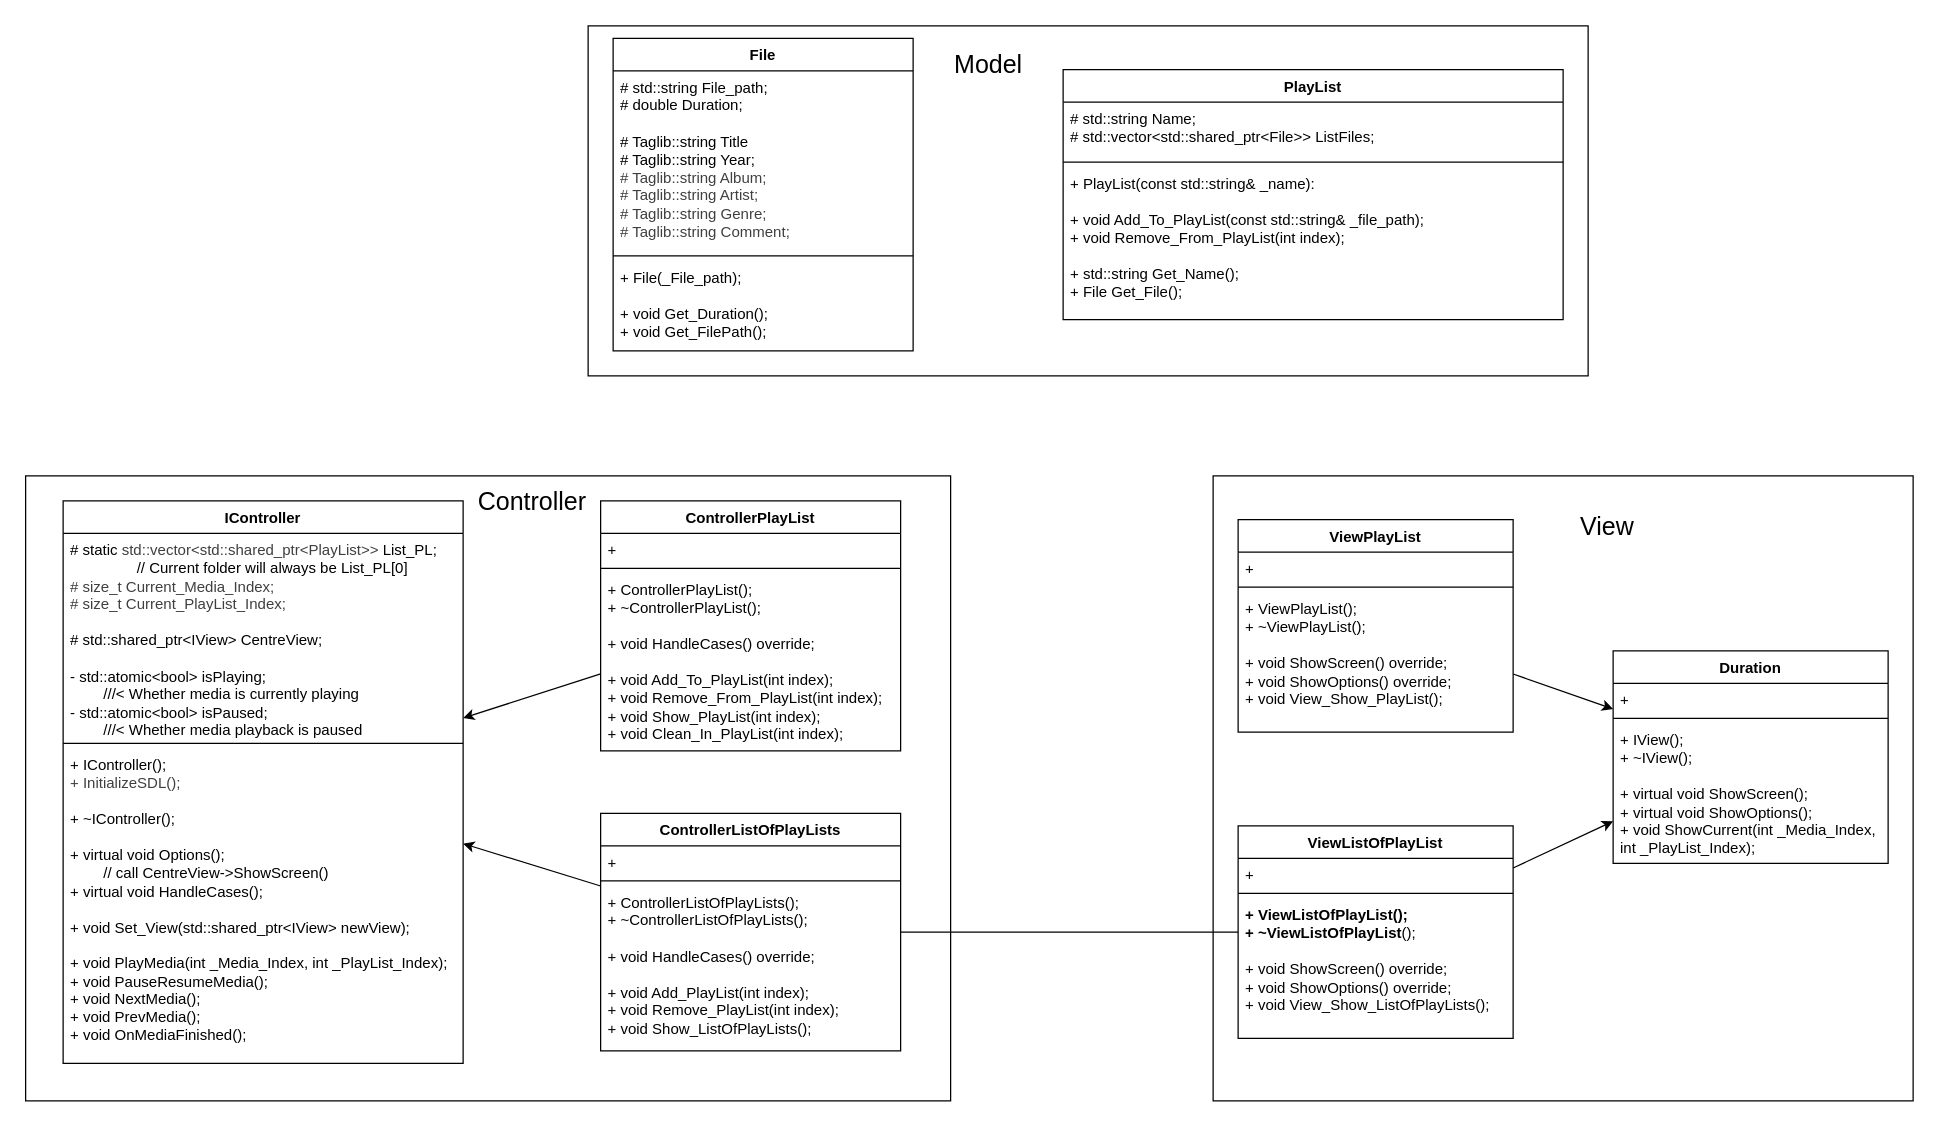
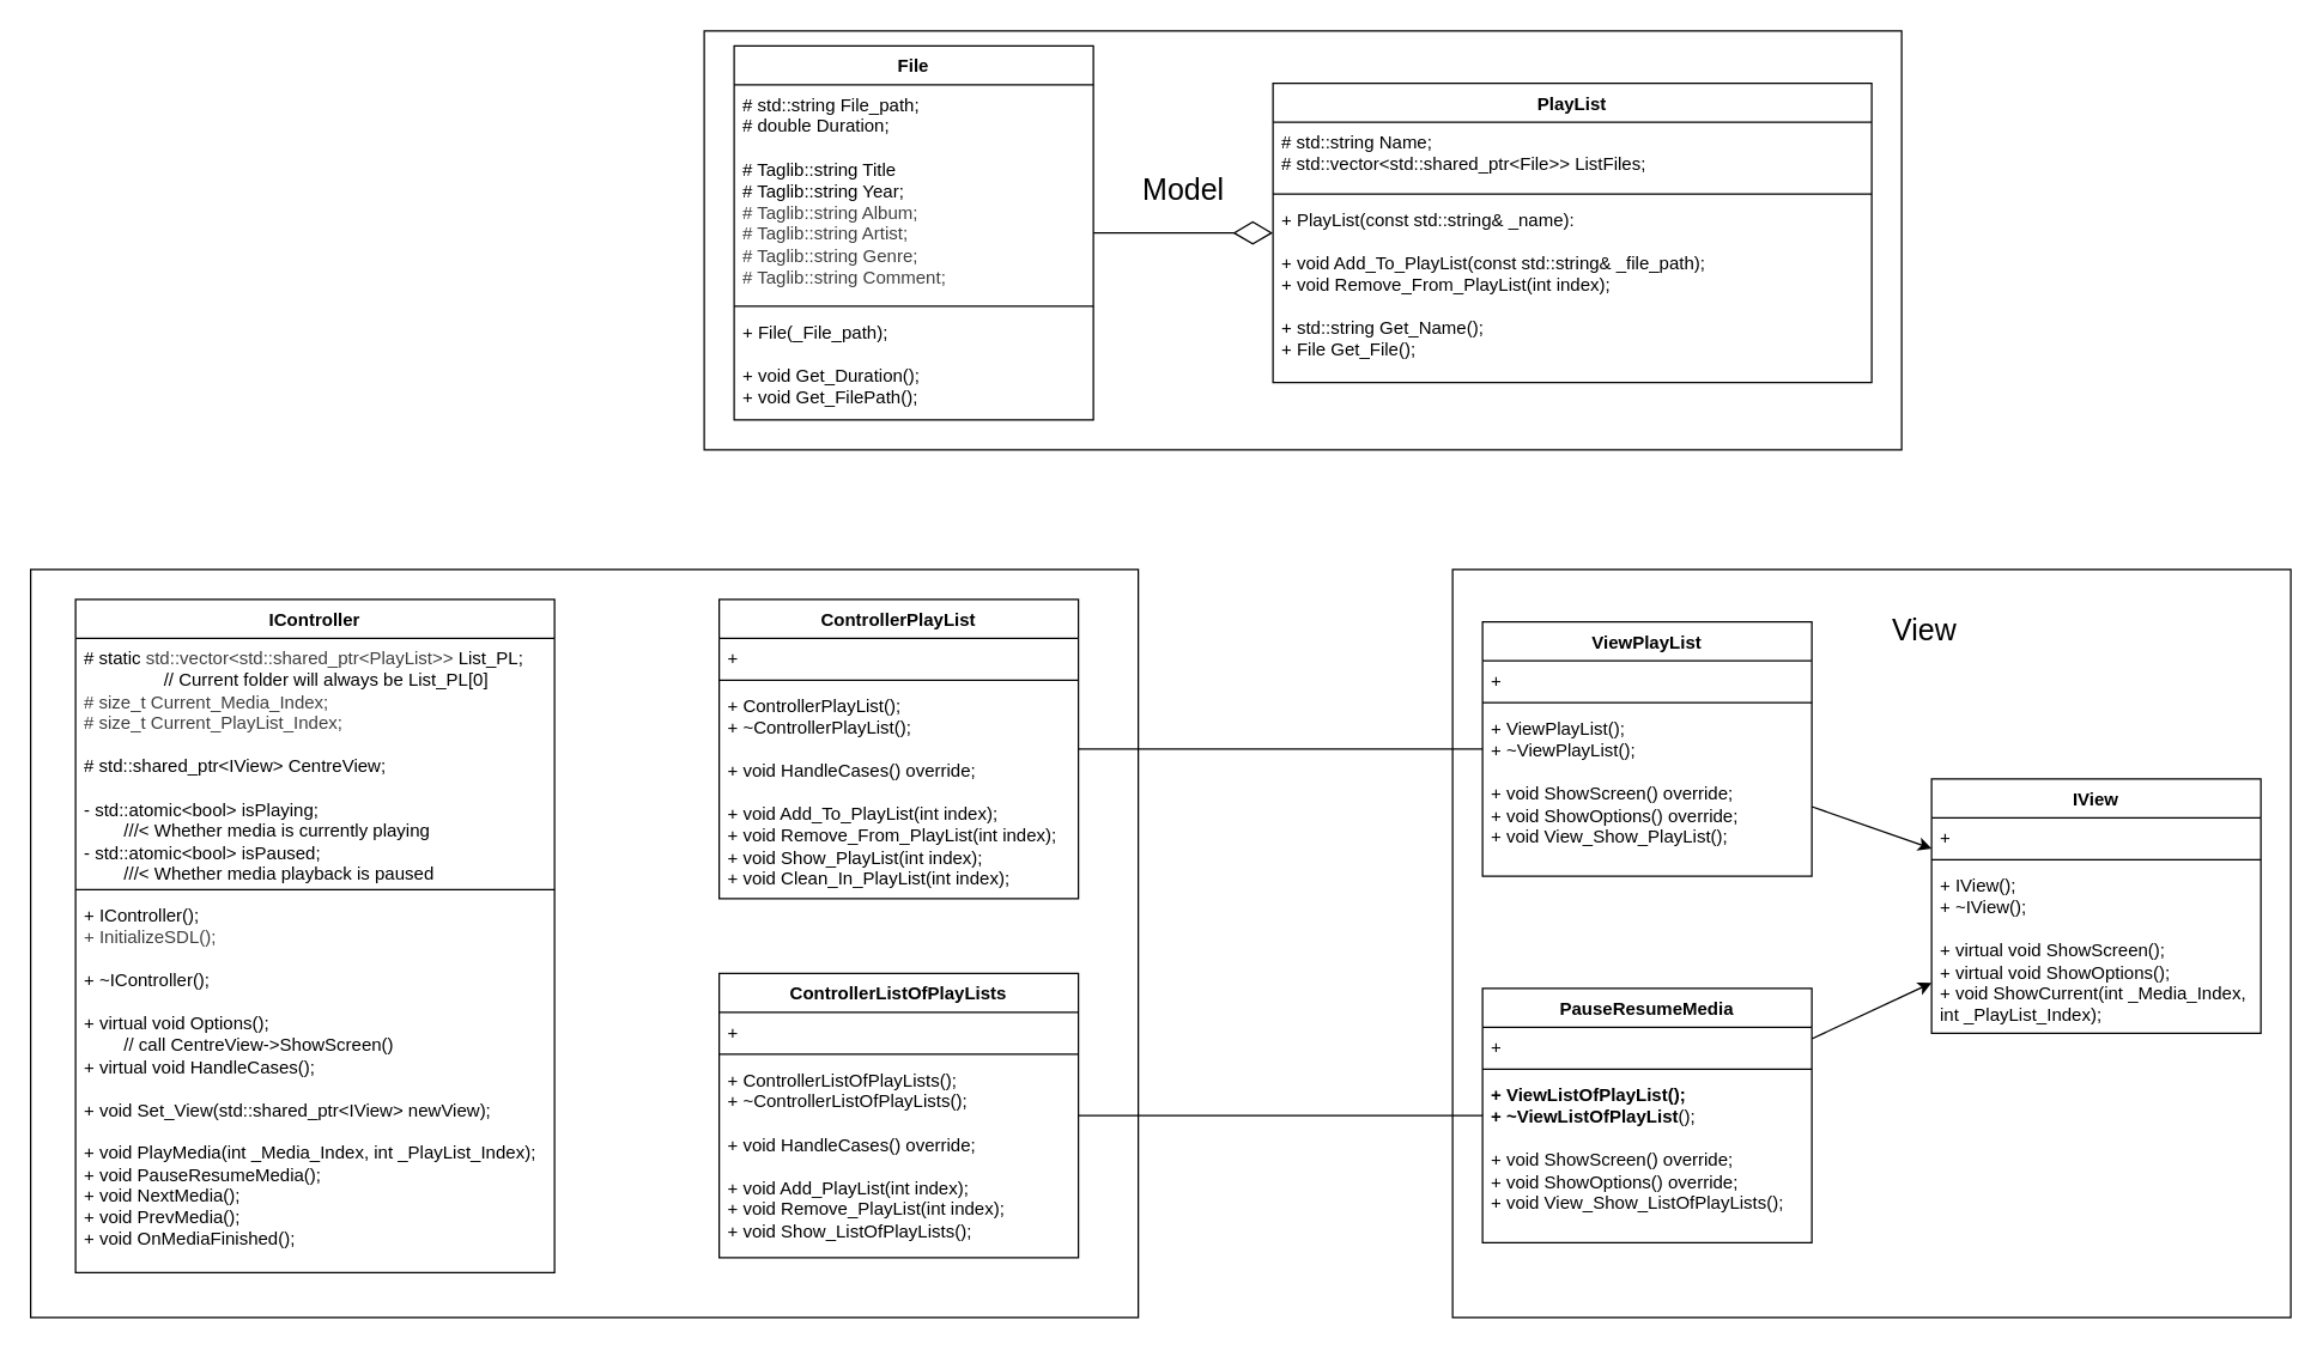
- <mxCell id="18" value="&lt;font style=&quot;font-size: 20px;&quot;&gt;Model&lt;/font&gt;" style="text;html=1;align=center;verticalAlign=middle;resizable=0;points=[];autosize=1;strokeColor=none;fillColor=none;" parent="1" vertex="1"><mxGeometry x="750" y="30" width="80" height="40" as="geometry" /></mxCell>
+ <mxCell id="18" value="&lt;font style=&quot;font-size: 20px;&quot;&gt;Model&lt;/font&gt;" style="text;html=1;align=center;verticalAlign=middle;resizable=0;points=[];autosize=1;strokeColor=none;fillColor=none;" parent="1" vertex="1"><mxGeometry x="750" y="105" width="80" height="40" as="geometry" /></mxCell>
+ <mxCell id="13" value="" style="endArrow=diamondThin;endFill=0;endSize=24;html=1;" parent="1" source="5" target="9" edge="1"><mxGeometry width="160" relative="1" as="geometry"><mxPoint x="1060" y="265" as="sourcePoint" /><mxPoint x="1110" y="692" as="targetPoint" /></mxGeometry></mxCell>
- <mxCell id="43" value="&lt;font style=&quot;font-size: 20px;&quot;&gt;Controller&lt;/font&gt;" style="text;html=1;align=center;verticalAlign=middle;resizable=0;points=[];autosize=1;strokeColor=none;fillColor=none;" parent="1" vertex="1"><mxGeometry x="370" y="380" width="110" height="40" as="geometry" /></mxCell>
+ <mxCell id="45" value="" style="endArrow=none;html=1;" parent="1" source="23" target="31" edge="1"><mxGeometry width="50" height="50" relative="1" as="geometry"><mxPoint x="1000" y="490" as="sourcePoint" /><mxPoint x="1050" y="440" as="targetPoint" /></mxGeometry></mxCell>
- <mxCell id="27" value="Duration" style="swimlane;fontStyle=1;align=center;verticalAlign=top;childLayout=stackLayout;horizontal=1;startSize=26;horizontalStack=0;resizeParent=1;resizeParentMax=0;resizeLast=0;collapsible=1;marginBottom=0;whiteSpace=wrap;html=1;" parent="1" vertex="1"><mxGeometry x="1290" y="520" width="220" height="170" as="geometry" /></mxCell>
+ <mxCell id="27" value="IView" style="swimlane;fontStyle=1;align=center;verticalAlign=top;childLayout=stackLayout;horizontal=1;startSize=26;horizontalStack=0;resizeParent=1;resizeParentMax=0;resizeLast=0;collapsible=1;marginBottom=0;whiteSpace=wrap;html=1;" parent="1" vertex="1"><mxGeometry x="1290" y="520" width="220" height="170" as="geometry" /></mxCell>
- <mxCell id="39" value="" style="endArrow=classic;html=1;" parent="1" source="23" target="14" edge="1"><mxGeometry width="50" height="50" relative="1" as="geometry"><mxPoint x="580" y="490" as="sourcePoint" /><mxPoint x="630" y="440" as="targetPoint" /></mxGeometry></mxCell>
- <mxCell id="35" value="ViewListOfPlayList" style="swimlane;fontStyle=1;align=center;verticalAlign=top;childLayout=stackLayout;horizontal=1;startSize=26;horizontalStack=0;resizeParent=1;resizeParentMax=0;resizeLast=0;collapsible=1;marginBottom=0;whiteSpace=wrap;html=1;" parent="1" vertex="1"><mxGeometry x="990" y="660" width="220" height="170" as="geometry" /></mxCell>
+ <mxCell id="35" value="PauseResumeMedia" style="swimlane;fontStyle=1;align=center;verticalAlign=top;childLayout=stackLayout;horizontal=1;startSize=26;horizontalStack=0;resizeParent=1;resizeParentMax=0;resizeLast=0;collapsible=1;marginBottom=0;whiteSpace=wrap;html=1;" parent="1" vertex="1"><mxGeometry x="990" y="660" width="220" height="170" as="geometry" /></mxCell>
- <mxCell id="40" value="" style="endArrow=classic;html=1;" parent="1" source="19" target="14" edge="1"><mxGeometry width="50" height="50" relative="1" as="geometry"><mxPoint x="490" y="550" as="sourcePoint" /><mxPoint x="410" y="577" as="targetPoint" /></mxGeometry></mxCell>
